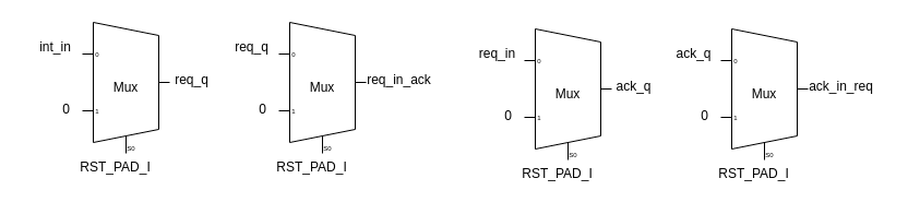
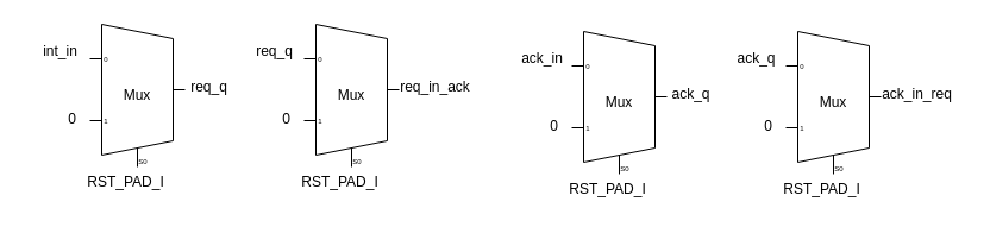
- <mxCell id="16" value="req_in" style="text;html=1;align=center;verticalAlign=middle;resizable=0;points=[];autosize=1;strokeColor=none;fillColor=none;" vertex="1" parent="1"><mxGeometry x="425" y="34" width="60" height="30" as="geometry" /></mxCell>
+ <mxCell id="16" value="ack_in" style="text;html=1;align=center;verticalAlign=middle;resizable=0;points=[];autosize=1;strokeColor=none;fillColor=none;" vertex="1" parent="1"><mxGeometry x="425" y="34" width="60" height="30" as="geometry" /></mxCell>
